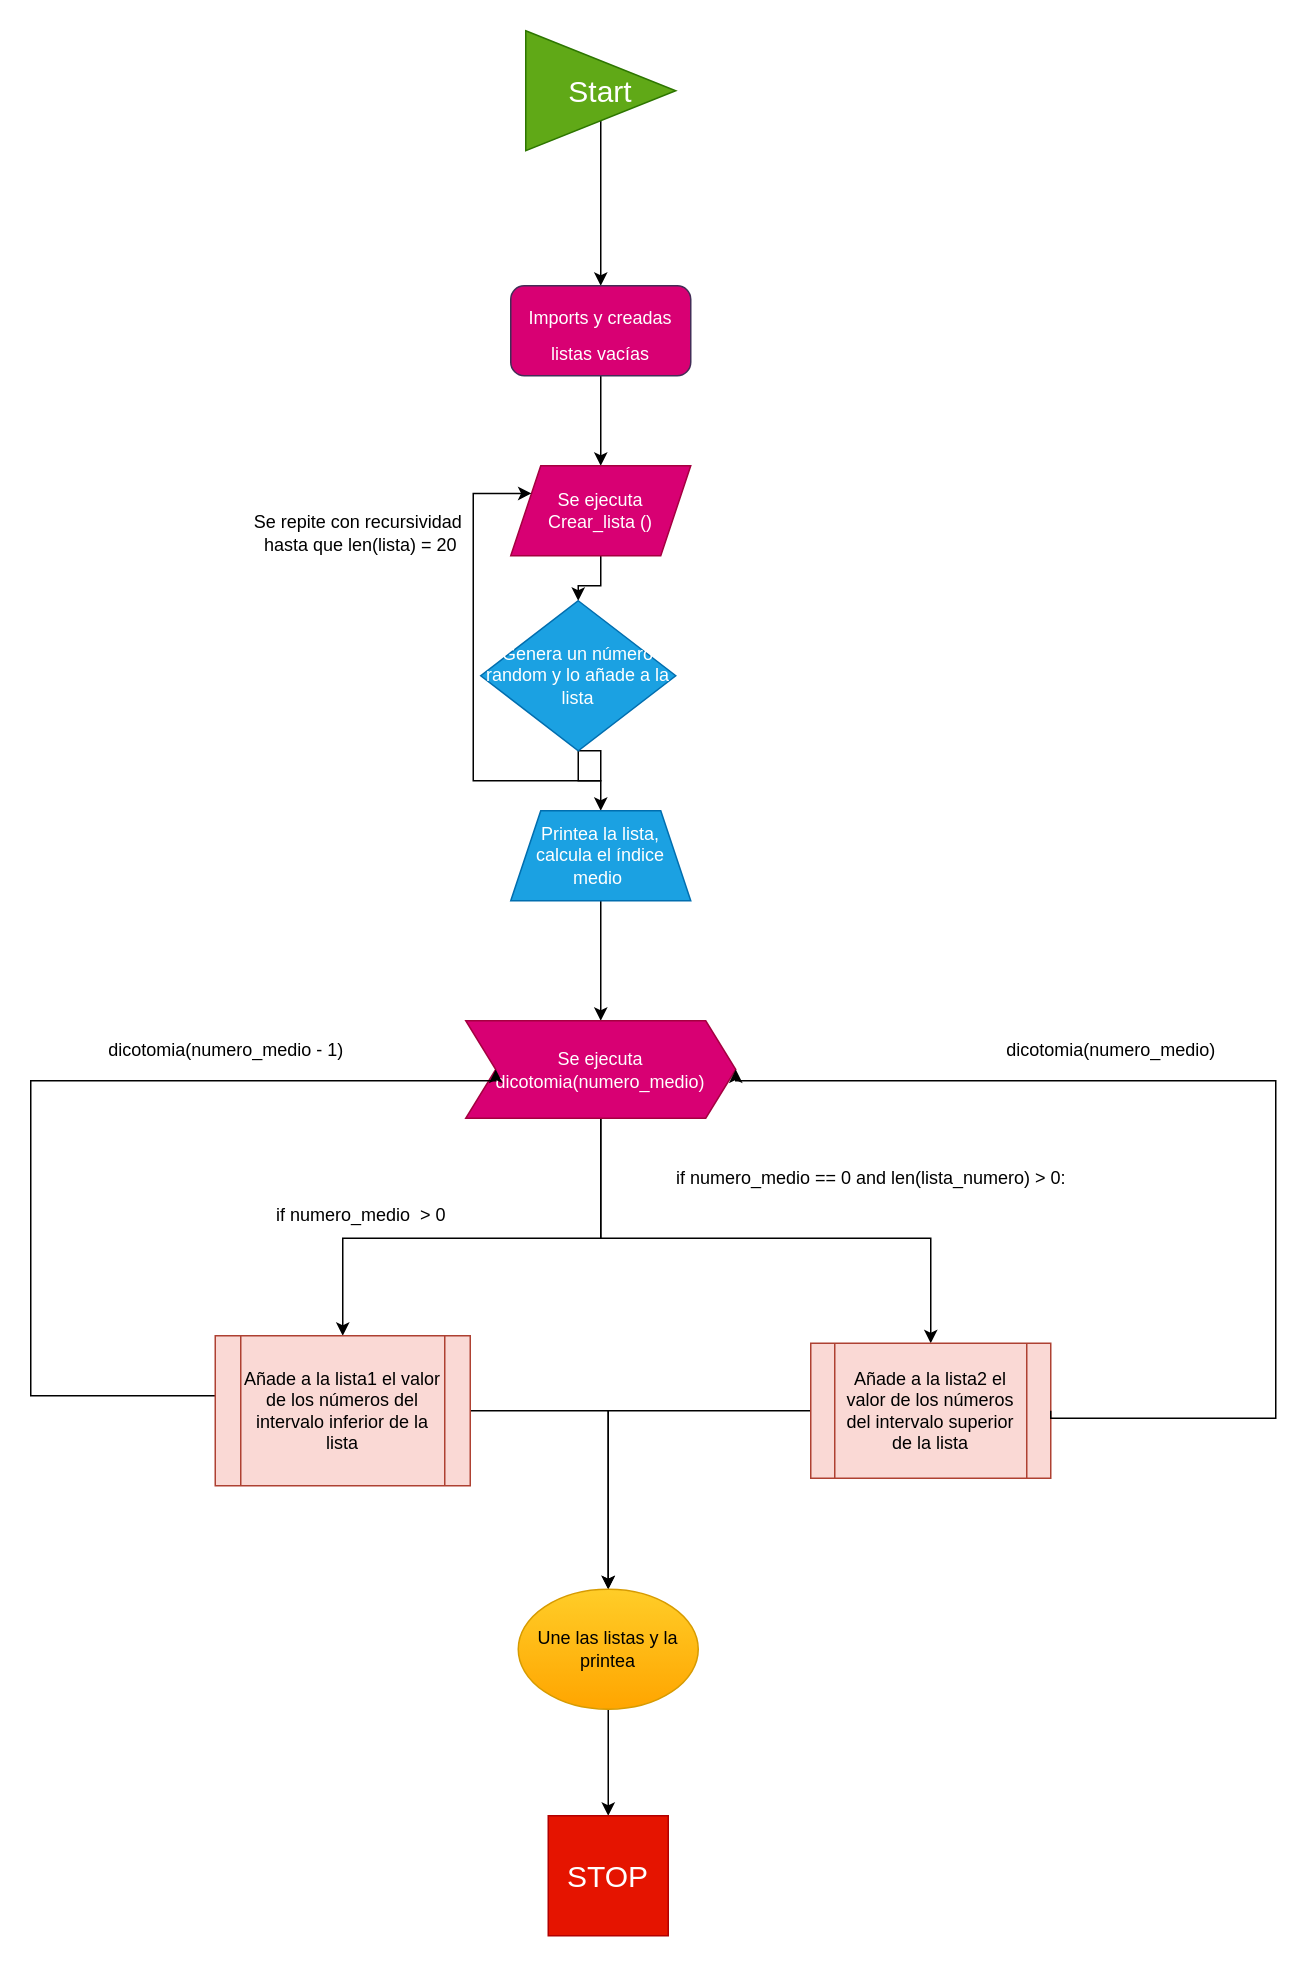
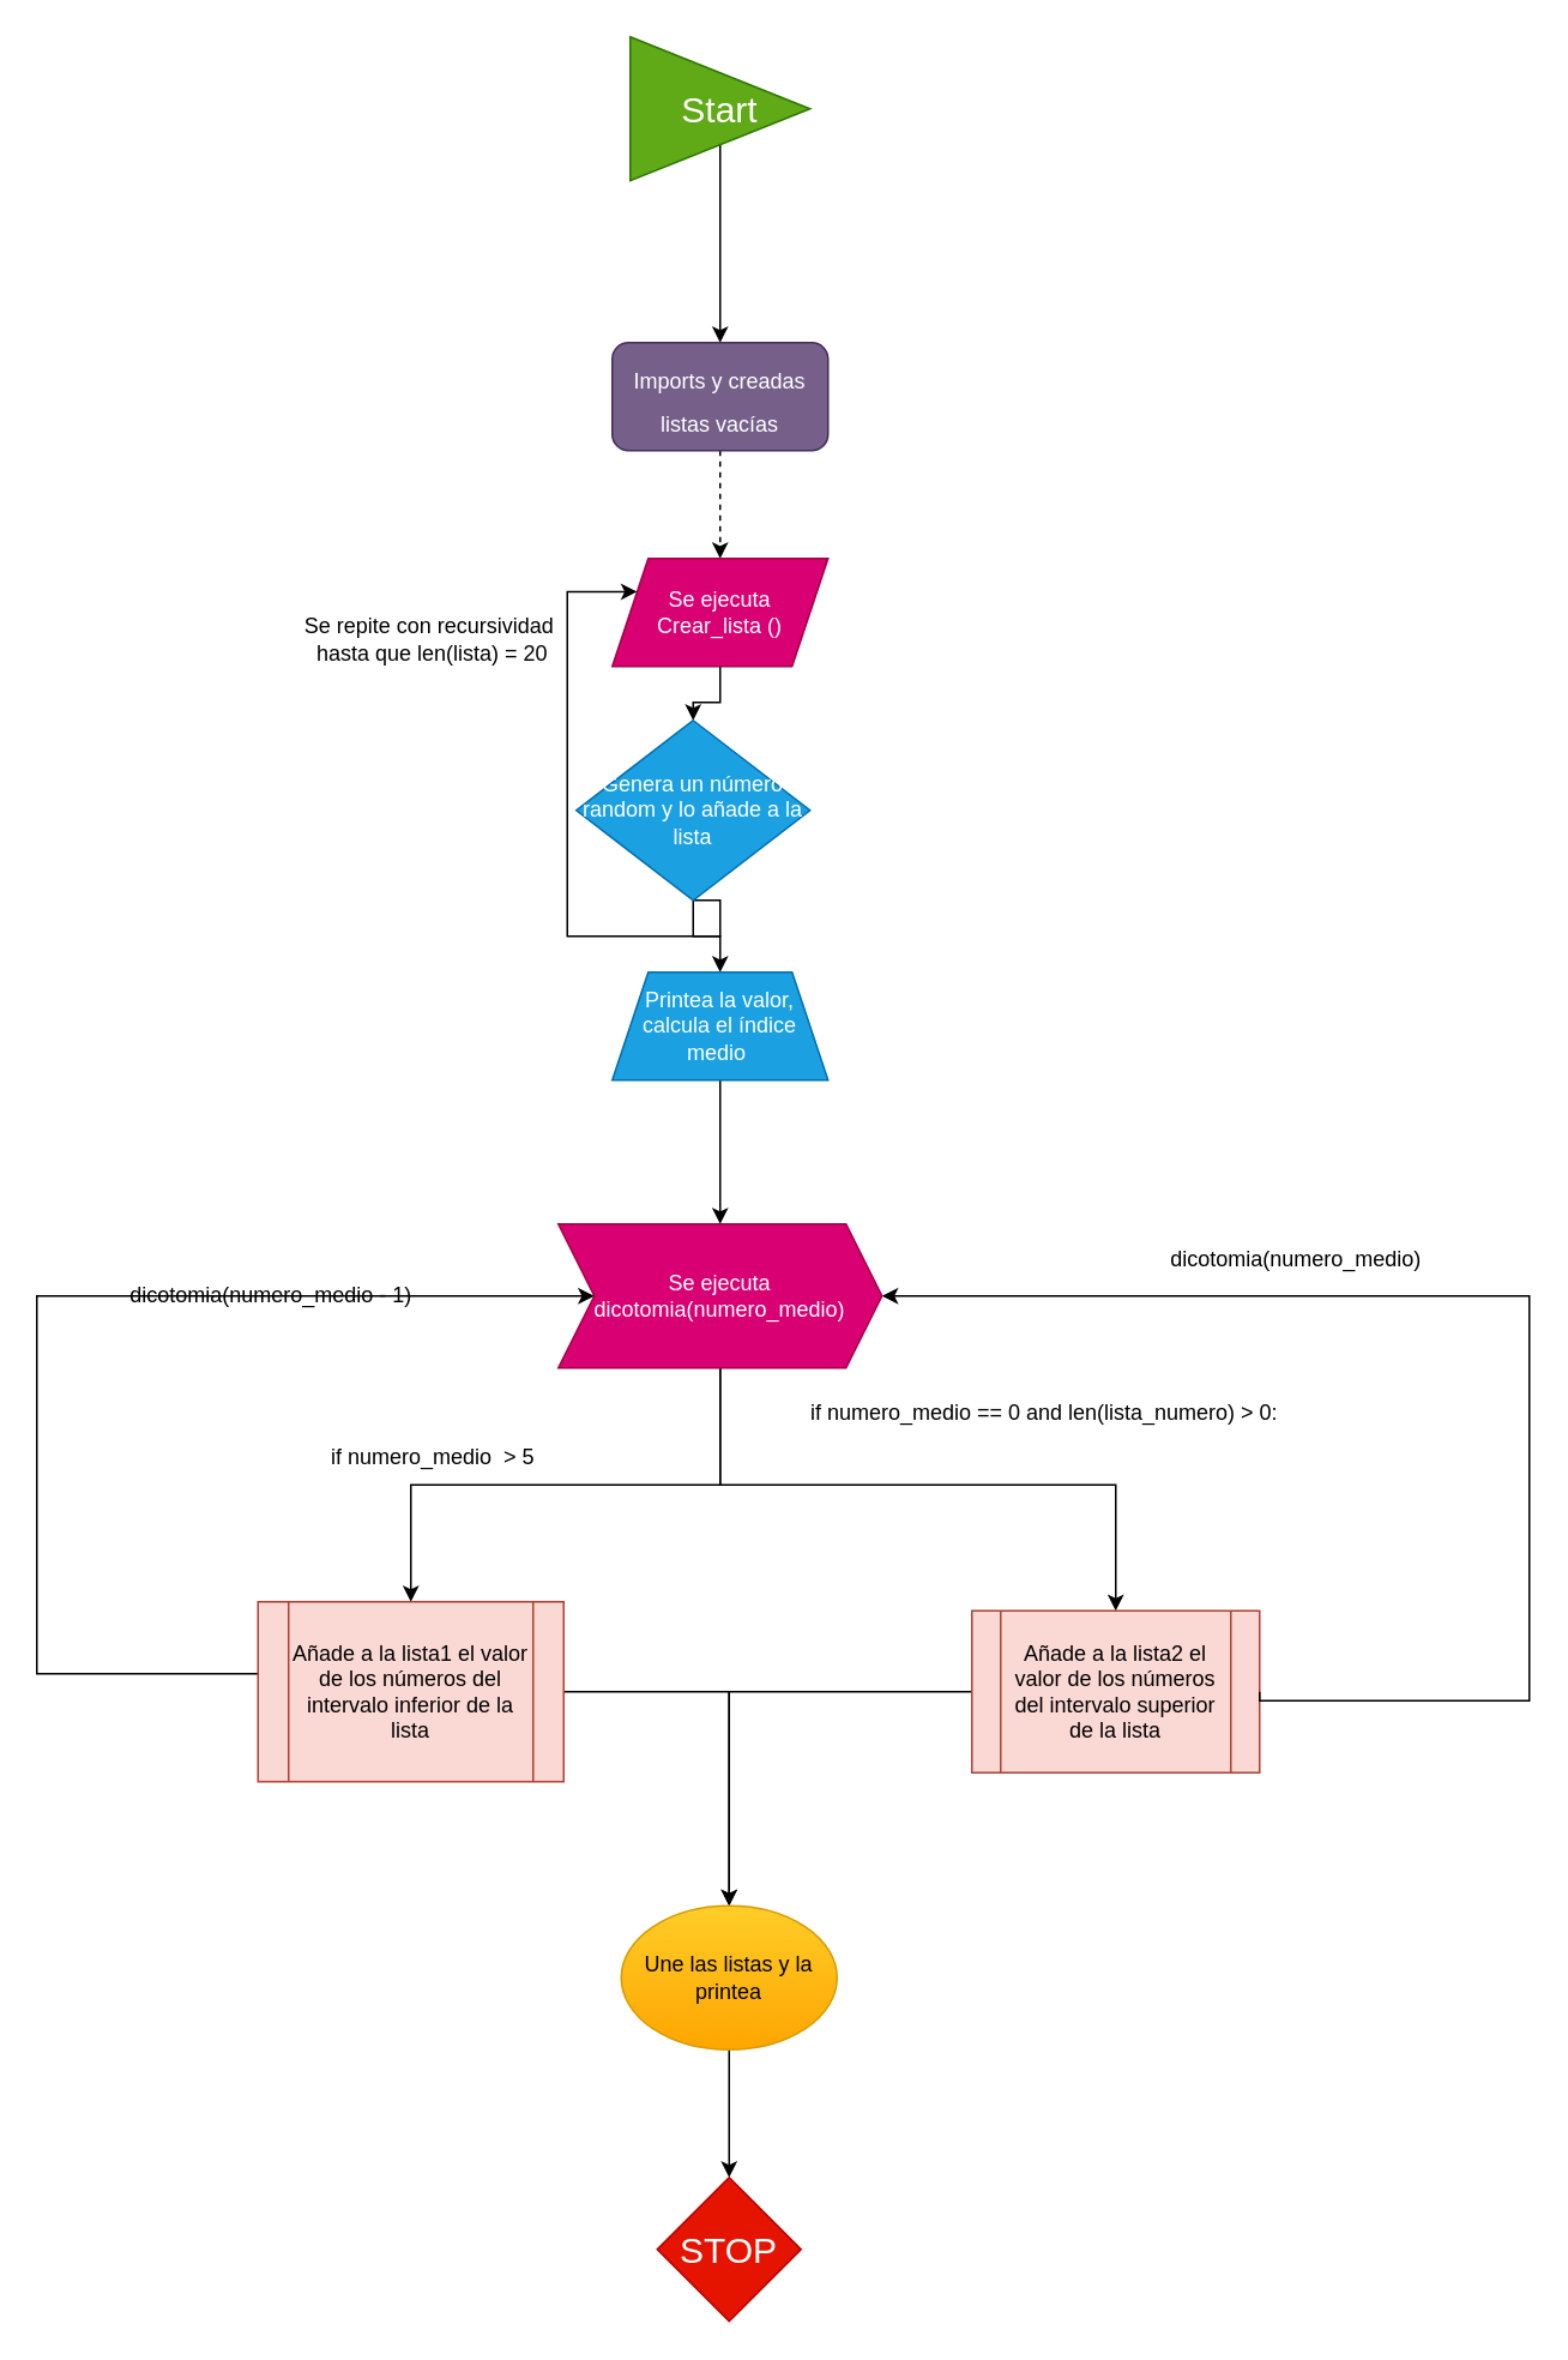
- <mxCell id="5" value="&lt;font style=&quot;font-size: 12px&quot;&gt;Imports y creadas listas vacías&lt;/font&gt;" style="rounded=1;whiteSpace=wrap;html=1;fontSize=20;fillColor=#d80073;fontColor=#ffffff;strokeColor=#432D57;" vertex="1" parent="1"><mxGeometry x="340" y="190" width="120" height="60" as="geometry" /></mxCell>
+ <mxCell id="5" value="&lt;font style=&quot;font-size: 12px&quot;&gt;Imports y creadas listas vacías&lt;/font&gt;" style="rounded=1;whiteSpace=wrap;html=1;fontSize=20;fillColor=#76608a;fontColor=#ffffff;strokeColor=#432D57;" vertex="1" parent="1"><mxGeometry x="340" y="190" width="120" height="60" as="geometry" /></mxCell>
- <mxCell id="4" style="edgeStyle=orthogonalEdgeStyle;rounded=0;orthogonalLoop=1;jettySize=auto;html=1;fontSize=12;entryX=0.5;entryY=0;entryDx=0;entryDy=0;" edge="1" parent="1" source="5" target="7"><mxGeometry relative="1" as="geometry"><mxPoint x="400" y="340" as="targetPoint" /></mxGeometry></mxCell>
+ <mxCell id="4" style="edgeStyle=orthogonalEdgeStyle;rounded=0;orthogonalLoop=1;jettySize=auto;html=1;fontSize=12;entryX=0.5;entryY=0;entryDx=0;entryDy=0;dashed=1;" edge="1" parent="1" source="5" target="7"><mxGeometry relative="1" as="geometry"><mxPoint x="400" y="340" as="targetPoint" /></mxGeometry></mxCell>
- <mxCell id="12" value="Printea la lista, calcula el índice medio&amp;nbsp;" style="shape=trapezoid;perimeter=trapezoidPerimeter;whiteSpace=wrap;html=1;fixedSize=1;fontSize=12;fillColor=#1ba1e2;fontColor=#ffffff;strokeColor=#006EAF;" vertex="1" parent="1"><mxGeometry x="340" y="540" width="120" height="60" as="geometry" /></mxCell>
+ <mxCell id="12" value="Printea la valor, calcula el índice medio&amp;nbsp;" style="shape=trapezoid;perimeter=trapezoidPerimeter;whiteSpace=wrap;html=1;fixedSize=1;fontSize=12;fillColor=#1ba1e2;fontColor=#ffffff;strokeColor=#006EAF;" vertex="1" parent="1"><mxGeometry x="340" y="540" width="120" height="60" as="geometry" /></mxCell>
- <mxCell id="23" value="dicotomia(numero_medio - 1)" style="text;html=1;align=center;verticalAlign=middle;resizable=0;points=[];autosize=1;strokeColor=none;fillColor=none;fontSize=12;" vertex="1" parent="1"><mxGeometry x="65" y="690" width="170" height="20" as="geometry" /></mxCell>
+ <mxCell id="23" value="dicotomia(numero_medio - 1)" style="text;html=1;align=center;verticalAlign=middle;resizable=0;points=[];autosize=1;strokeColor=none;fillColor=none;fontSize=12;" vertex="1" parent="1"><mxGeometry x="65" y="710" width="170" height="20" as="geometry" /></mxCell>
- <mxCell id="26" value="dicotomia(numero_medio)" style="text;html=1;align=center;verticalAlign=middle;resizable=0;points=[];autosize=1;strokeColor=none;fillColor=none;fontSize=12;" vertex="1" parent="1"><mxGeometry x="665" y="690" width="150" height="20" as="geometry" /></mxCell>
+ <mxCell id="26" value="dicotomia(numero_medio)" style="text;html=1;align=center;verticalAlign=middle;resizable=0;points=[];autosize=1;strokeColor=none;fillColor=none;fontSize=12;" vertex="1" parent="1"><mxGeometry x="645" y="690" width="150" height="20" as="geometry" /></mxCell>
- <mxCell id="16" value="Se ejecuta &lt;br&gt;dicotomia(numero_medio)" style="shape=step;perimeter=stepPerimeter;whiteSpace=wrap;html=1;fixedSize=1;fontSize=12;fillColor=#d80073;fontColor=#ffffff;strokeColor=#A50040;" vertex="1" parent="1"><mxGeometry x="310" y="680" width="180" height="65" as="geometry" /></mxCell>
+ <mxCell id="16" value="Se ejecuta &lt;br&gt;dicotomia(numero_medio)" style="shape=step;perimeter=stepPerimeter;whiteSpace=wrap;html=1;fixedSize=1;fontSize=12;fillColor=#d80073;fontColor=#ffffff;strokeColor=#A50040;" vertex="1" parent="1"><mxGeometry x="310" y="680" width="180" height="80" as="geometry" /></mxCell>
- <mxCell id="22" value="if numero_medio&amp;nbsp; &amp;gt; 0" style="text;html=1;align=center;verticalAlign=middle;resizable=0;points=[];autosize=1;strokeColor=none;fillColor=none;fontSize=12;" vertex="1" parent="1"><mxGeometry x="175" y="800" width="130" height="20" as="geometry" /></mxCell>
+ <mxCell id="22" value="if numero_medio&amp;nbsp; &amp;gt; 5" style="text;html=1;align=center;verticalAlign=middle;resizable=0;points=[];autosize=1;strokeColor=none;fillColor=none;fontSize=12;" vertex="1" parent="1"><mxGeometry x="175" y="800" width="130" height="20" as="geometry" /></mxCell>
- <mxCell id="29" value="&lt;font style=&quot;font-size: 20px&quot;&gt;STOP&lt;/font&gt;" style="whiteSpace=wrap;html=1;aspect=fixed;fontSize=12;fillColor=#e51400;fontColor=#ffffff;strokeColor=#B20000;" vertex="1" parent="1"><mxGeometry x="365" y="1210" width="80" height="80" as="geometry" /></mxCell>
+ <mxCell id="29" value="&lt;font style=&quot;font-size: 20px&quot;&gt;STOP&lt;/font&gt;" style="rhombus;whiteSpace=wrap;html=1;aspect=fixed;fontSize=12;fillColor=#e51400;fontColor=#ffffff;strokeColor=#B20000;" vertex="1" parent="1"><mxGeometry x="365" y="1210" width="80" height="80" as="geometry" /></mxCell>
